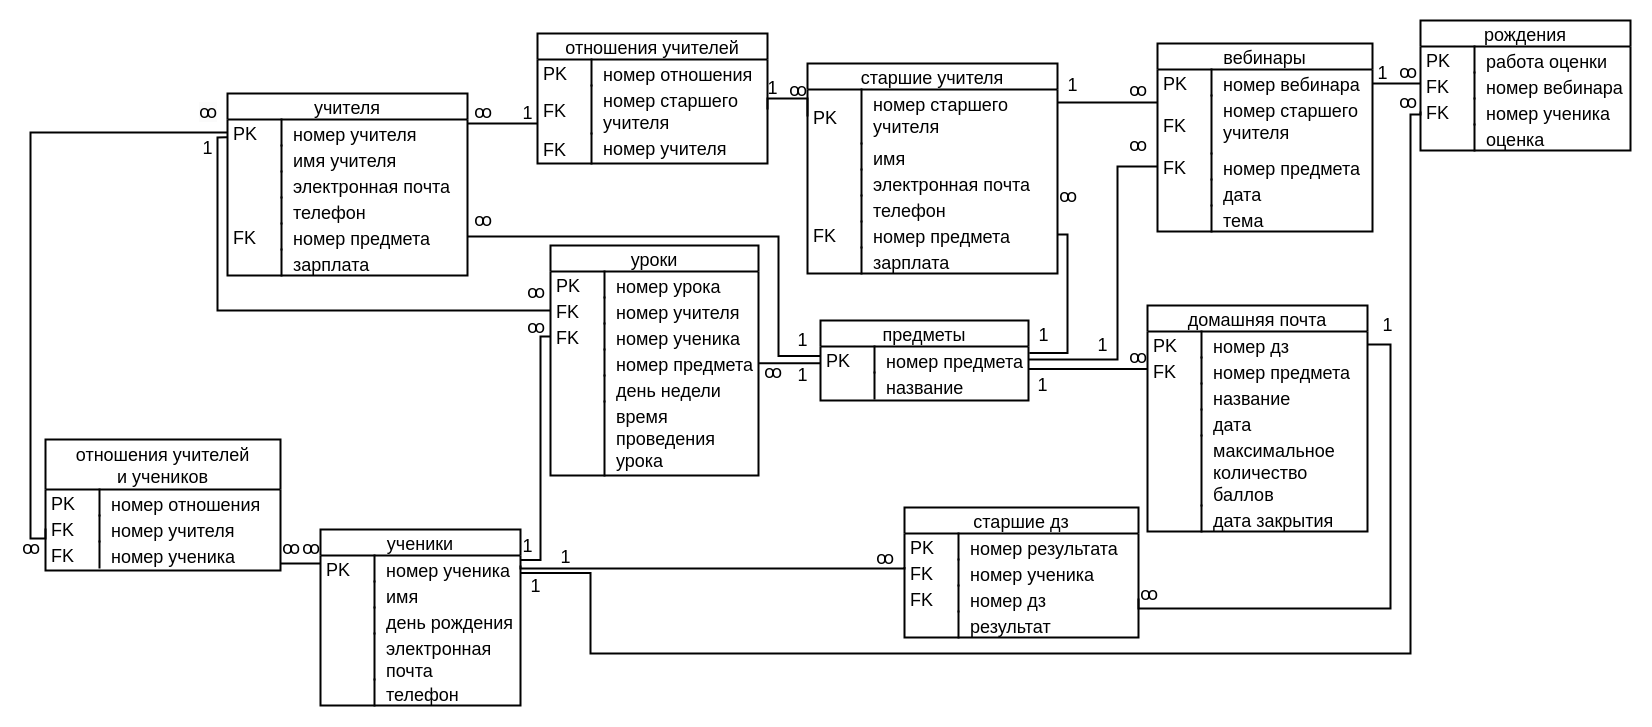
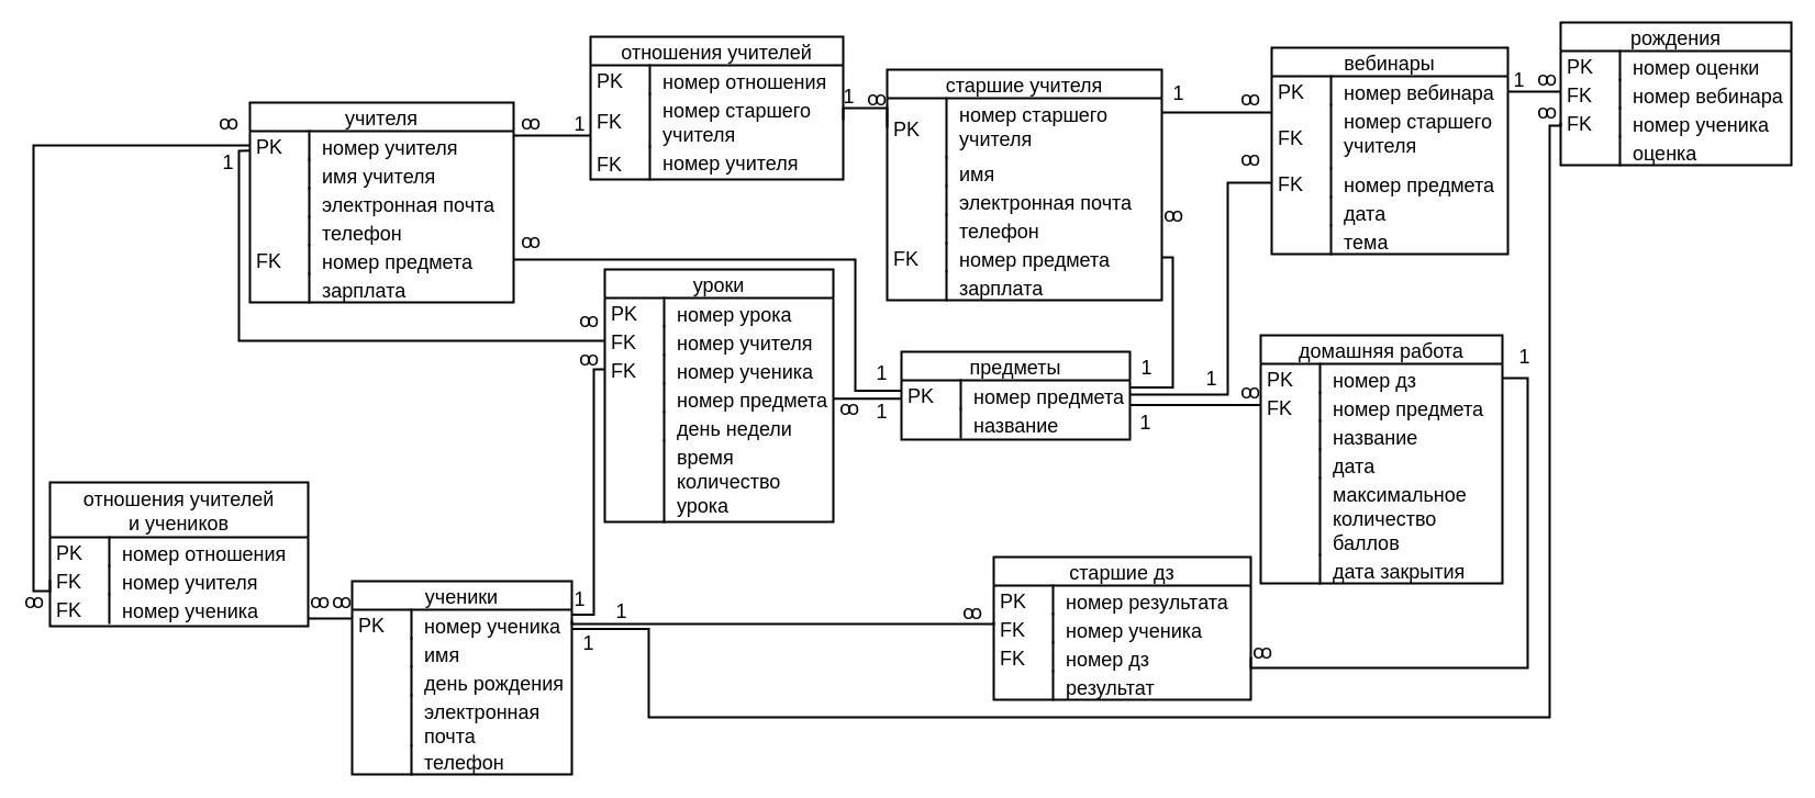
- <mxCell id="10" value="работа оценки" style="shape=partialRectangle;top=0;left=0;right=0;bottom=0;align=left;verticalAlign=top;spacingTop=-2;fillColor=none;spacingLeft=64;spacingRight=4;overflow=hidden;rotatable=0;points=[[0,0.5],[1,0.5]];portConstraint=eastwest;dropTarget=0;strokeWidth=2;fontSize=18;" parent="9" vertex="1"><mxGeometry y="26" width="210" height="26" as="geometry" /></mxCell>
+ <mxCell id="10" value="номер оценки" style="shape=partialRectangle;top=0;left=0;right=0;bottom=0;align=left;verticalAlign=top;spacingTop=-2;fillColor=none;spacingLeft=64;spacingRight=4;overflow=hidden;rotatable=0;points=[[0,0.5],[1,0.5]];portConstraint=eastwest;dropTarget=0;strokeWidth=2;fontSize=18;" parent="9" vertex="1"><mxGeometry y="26" width="210" height="26" as="geometry" /></mxCell>
- <mxCell id="18" value="домашняя почта" style="swimlane;fontStyle=0;childLayout=stackLayout;horizontal=1;startSize=26;fillColor=default;horizontalStack=0;resizeParent=1;resizeLast=0;collapsible=1;marginBottom=0;swimlaneFillColor=default;align=center;strokeWidth=2;fontSize=18;" parent="1" vertex="1"><mxGeometry x="1147" y="305" width="220" height="226" as="geometry" /></mxCell>
+ <mxCell id="18" value="домашняя работа" style="swimlane;fontStyle=0;childLayout=stackLayout;horizontal=1;startSize=26;fillColor=default;horizontalStack=0;resizeParent=1;resizeLast=0;collapsible=1;marginBottom=0;swimlaneFillColor=default;align=center;strokeWidth=2;fontSize=18;" parent="1" vertex="1"><mxGeometry x="1147" y="305" width="220" height="226" as="geometry" /></mxCell>
- <mxCell id="51" value="время &#10;проведения&#10;урока" style="shape=partialRectangle;top=0;left=0;right=0;bottom=0;align=left;verticalAlign=top;spacingTop=-2;fillColor=none;spacingLeft=64;spacingRight=4;overflow=hidden;rotatable=0;points=[[0,0.5],[1,0.5]];portConstraint=eastwest;dropTarget=0;strokeWidth=2;fontSize=18;" parent="40" vertex="1"><mxGeometry y="156" width="208" height="74" as="geometry" /></mxCell>
+ <mxCell id="51" value="время &#10;количество&#10;урока" style="shape=partialRectangle;top=0;left=0;right=0;bottom=0;align=left;verticalAlign=top;spacingTop=-2;fillColor=none;spacingLeft=64;spacingRight=4;overflow=hidden;rotatable=0;points=[[0,0.5],[1,0.5]];portConstraint=eastwest;dropTarget=0;strokeWidth=2;fontSize=18;" parent="40" vertex="1"><mxGeometry y="156" width="208" height="74" as="geometry" /></mxCell>
